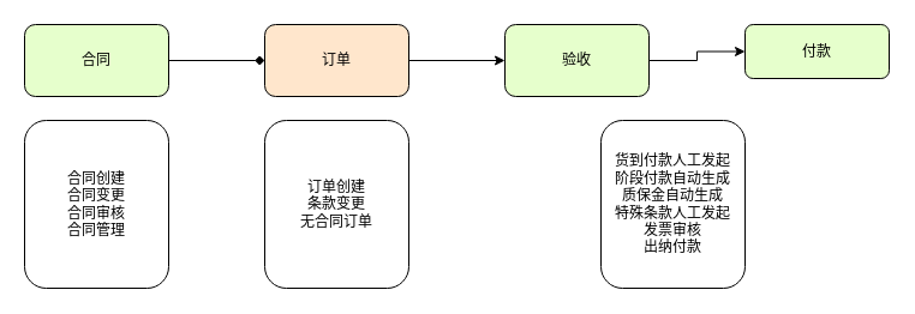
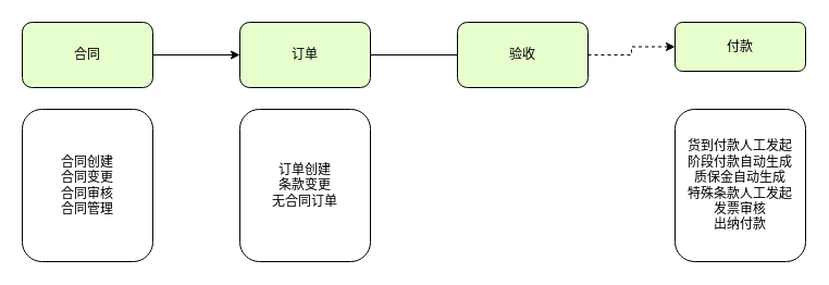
- <mxCell id="2" value="" style="edgeStyle=orthogonalEdgeStyle;rounded=0;orthogonalLoop=1;jettySize=auto;html=1;endArrow=diamond;" edge="1" parent="1" source="3" target="5"><mxGeometry relative="1" as="geometry" /></mxCell>
+ <mxCell id="2" value="" style="edgeStyle=orthogonalEdgeStyle;rounded=0;orthogonalLoop=1;jettySize=auto;html=1;" edge="1" parent="1" source="3" target="5"><mxGeometry relative="1" as="geometry" /></mxCell>
- <mxCell id="5" value="订单" style="rounded=1;whiteSpace=wrap;html=1;fillColor=#ffe6cc;" vertex="1" parent="1"><mxGeometry x="220" y="20" width="120" height="60" as="geometry" /></mxCell>
+ <mxCell id="5" value="订单" style="rounded=1;whiteSpace=wrap;html=1;fillColor=#E6FFCC;" vertex="1" parent="1"><mxGeometry x="220" y="20" width="120" height="60" as="geometry" /></mxCell>
- <mxCell id="4" value="" style="edgeStyle=orthogonalEdgeStyle;rounded=0;orthogonalLoop=1;jettySize=auto;html=1;" edge="1" parent="1" source="5" target="7"><mxGeometry relative="1" as="geometry" /></mxCell>
+ <mxCell id="4" value="" style="edgeStyle=orthogonalEdgeStyle;rounded=0;orthogonalLoop=1;jettySize=auto;html=1;endArrow=none;" edge="1" parent="1" source="5" target="7"><mxGeometry relative="1" as="geometry" /></mxCell>
- <mxCell id="6" value="" style="edgeStyle=orthogonalEdgeStyle;rounded=0;orthogonalLoop=1;jettySize=auto;html=1;" edge="1" parent="1" source="7" target="8"><mxGeometry relative="1" as="geometry" /></mxCell>
+ <mxCell id="6" value="" style="edgeStyle=orthogonalEdgeStyle;rounded=0;orthogonalLoop=1;jettySize=auto;html=1;dashed=1;" edge="1" parent="1" source="7" target="8"><mxGeometry relative="1" as="geometry" /></mxCell>
- <mxCell id="11" value="货到付款人工发起&lt;br /&gt;阶段付款自动生成&lt;br /&gt;质保金自动生成&lt;br /&gt;特殊条款人工发起&lt;br /&gt;发票审核&lt;br /&gt;出纳付款" style="rounded=1;whiteSpace=wrap;html=1;gradientColor=none;" vertex="1" parent="1"><mxGeometry x="500" y="100" width="120" height="140" as="geometry" /></mxCell>
+ <mxCell id="11" value="货到付款人工发起&lt;br /&gt;阶段付款自动生成&lt;br /&gt;质保金自动生成&lt;br /&gt;特殊条款人工发起&lt;br /&gt;发票审核&lt;br /&gt;出纳付款" style="rounded=1;whiteSpace=wrap;html=1;gradientColor=none;" vertex="1" parent="1"><mxGeometry x="620" y="100" width="120" height="140" as="geometry" /></mxCell>
